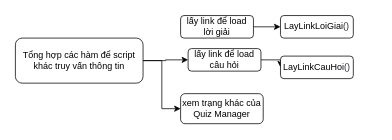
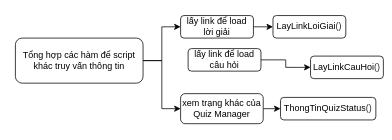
- <mxCell id="8" value="&lt;span class=&quot;pl-en&quot; style=&quot;box-sizing: border-box ; font-family: , , &amp;#34;sf mono&amp;#34; , &amp;#34;menlo&amp;#34; , &amp;#34;consolas&amp;#34; , &amp;#34;liberation mono&amp;#34; , monospace ; background-color: rgb(255 , 255 , 255)&quot;&gt;&lt;span class=&quot;pl-token&quot; style=&quot;box-sizing: border-box&quot;&gt;LayLinkLoiGiai&lt;/span&gt;&lt;/span&gt;&lt;span style=&quot;color: rgb(36 , 41 , 47) ; font-family: , , &amp;#34;sf mono&amp;#34; , &amp;#34;menlo&amp;#34; , &amp;#34;consolas&amp;#34; , &amp;#34;liberation mono&amp;#34; , monospace ; background-color: rgb(255 , 255 , 255)&quot;&gt;()&lt;/span&gt;" style="rounded=1;whiteSpace=wrap;html=1;" vertex="1" parent="1"><mxGeometry x="373" y="20" width="97" height="30" as="geometry" /></mxCell>
+ <mxCell id="8" value="&lt;span class=&quot;pl-en&quot; style=&quot;box-sizing: border-box ; font-family: , , &amp;#34;sf mono&amp;#34; , &amp;#34;menlo&amp;#34; , &amp;#34;consolas&amp;#34; , &amp;#34;liberation mono&amp;#34; , monospace ; background-color: rgb(255 , 255 , 255)&quot;&gt;&lt;span class=&quot;pl-token&quot; style=&quot;box-sizing: border-box&quot;&gt;LayLinkLoiGiai&lt;/span&gt;&lt;/span&gt;&lt;span style=&quot;color: rgb(36 , 41 , 47) ; font-family: , , &amp;#34;sf mono&amp;#34; , &amp;#34;menlo&amp;#34; , &amp;#34;consolas&amp;#34; , &amp;#34;liberation mono&amp;#34; , monospace ; background-color: rgb(255 , 255 , 255)&quot;&gt;()&lt;/span&gt;" style="rounded=1;whiteSpace=wrap;html=1;" vertex="1" parent="1"><mxGeometry x="363" y="20" width="97" height="30" as="geometry" /></mxCell>
+ <mxCell id="2" style="edgeStyle=orthogonalEdgeStyle;rounded=0;orthogonalLoop=1;jettySize=auto;html=1;exitX=1;exitY=0.5;exitDx=0;exitDy=0;" edge="1" parent="1" source="5" target="7"><mxGeometry relative="1" as="geometry" /></mxCell>
- <mxCell id="3" style="edgeStyle=orthogonalEdgeStyle;rounded=0;orthogonalLoop=1;jettySize=auto;html=1;exitX=1;exitY=0.5;exitDx=0;exitDy=0;entryX=0;entryY=0.5;entryDx=0;entryDy=0;" edge="1" parent="1" source="5" target="10"><mxGeometry relative="1" as="geometry" /></mxCell>
- <mxCell id="11" value="&lt;span class=&quot;pl-en&quot; style=&quot;box-sizing: border-box ; font-family: , , &amp;#34;sf mono&amp;#34; , &amp;#34;menlo&amp;#34; , &amp;#34;consolas&amp;#34; , &amp;#34;liberation mono&amp;#34; , monospace ; background-color: rgb(255 , 255 , 255)&quot;&gt;&lt;span class=&quot;pl-token&quot; style=&quot;box-sizing: border-box&quot;&gt;LayLinkCauHoi&lt;/span&gt;&lt;/span&gt;&lt;span style=&quot;color: rgb(36 , 41 , 47) ; font-family: , , &amp;#34;sf mono&amp;#34; , &amp;#34;menlo&amp;#34; , &amp;#34;consolas&amp;#34; , &amp;#34;liberation mono&amp;#34; , monospace ; background-color: rgb(255 , 255 , 255)&quot;&gt;()&lt;/span&gt;" style="rounded=1;whiteSpace=wrap;html=1;" vertex="1" parent="1"><mxGeometry x="373" y="74" width="97" height="30" as="geometry" /></mxCell>
+ <mxCell id="11" value="&lt;span class=&quot;pl-en&quot; style=&quot;box-sizing: border-box ; font-family: , , &amp;#34;sf mono&amp;#34; , &amp;#34;menlo&amp;#34; , &amp;#34;consolas&amp;#34; , &amp;#34;liberation mono&amp;#34; , monospace ; background-color: rgb(255 , 255 , 255)&quot;&gt;&lt;span class=&quot;pl-token&quot; style=&quot;box-sizing: border-box&quot;&gt;LayLinkCauHoi&lt;/span&gt;&lt;/span&gt;&lt;span style=&quot;color: rgb(36 , 41 , 47) ; font-family: , , &amp;#34;sf mono&amp;#34; , &amp;#34;menlo&amp;#34; , &amp;#34;consolas&amp;#34; , &amp;#34;liberation mono&amp;#34; , monospace ; background-color: rgb(255 , 255 , 255)&quot;&gt;()&lt;/span&gt;" style="rounded=1;whiteSpace=wrap;html=1;" vertex="1" parent="1"><mxGeometry x="413" y="74" width="97" height="30" as="geometry" /></mxCell>
+ <mxCell id="12" style="edgeStyle=orthogonalEdgeStyle;rounded=0;orthogonalLoop=1;jettySize=auto;html=1;exitX=1;exitY=0.5;exitDx=0;exitDy=0;entryX=0;entryY=0.5;entryDx=0;entryDy=0;" edge="1" parent="1" source="13" target="14"><mxGeometry relative="1" as="geometry" /></mxCell>
+ <mxCell id="14" value="&lt;span class=&quot;pl-en&quot; style=&quot;box-sizing: border-box ; font-family: , , &amp;#34;sf mono&amp;#34; , &amp;#34;menlo&amp;#34; , &amp;#34;consolas&amp;#34; , &amp;#34;liberation mono&amp;#34; , monospace ; background-color: rgb(255 , 255 , 255)&quot;&gt;&lt;span class=&quot;pl-token&quot; style=&quot;box-sizing: border-box&quot;&gt;ThongTinQuizStatus&lt;/span&gt;&lt;/span&gt;&lt;span style=&quot;color: rgb(36 , 41 , 47) ; font-family: , , &amp;#34;sf mono&amp;#34; , &amp;#34;menlo&amp;#34; , &amp;#34;consolas&amp;#34; , &amp;#34;liberation mono&amp;#34; , monospace ; background-color: rgb(255 , 255 , 255)&quot;&gt;()&lt;/span&gt;" style="rounded=1;whiteSpace=wrap;html=1;" vertex="1" parent="1"><mxGeometry x="373" y="129" width="127" height="30" as="geometry" /></mxCell>
